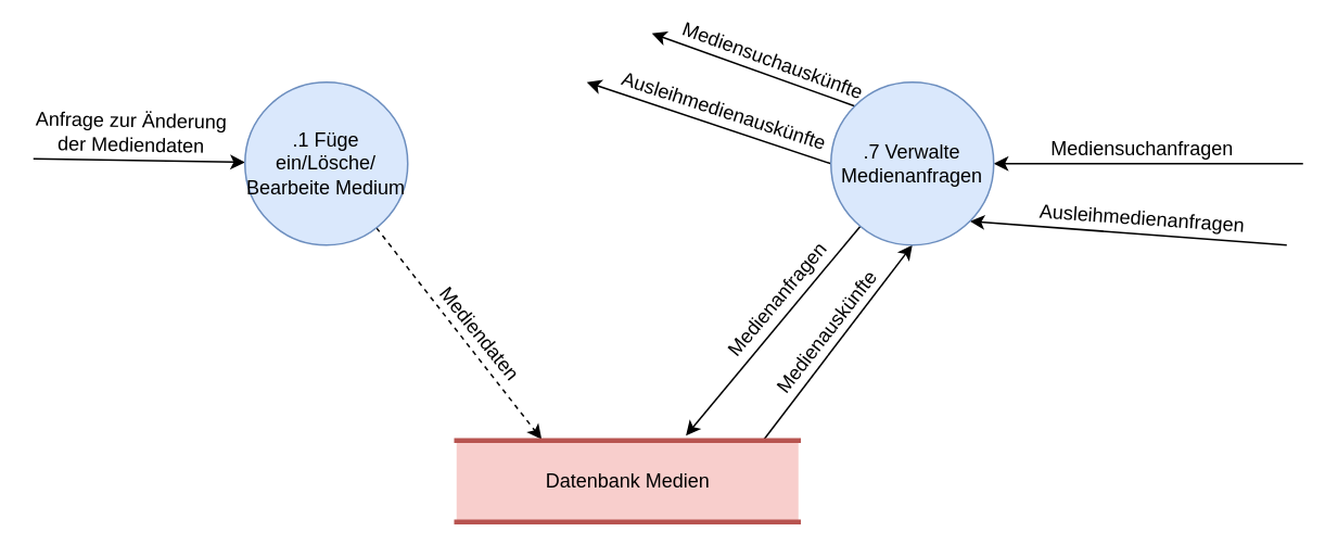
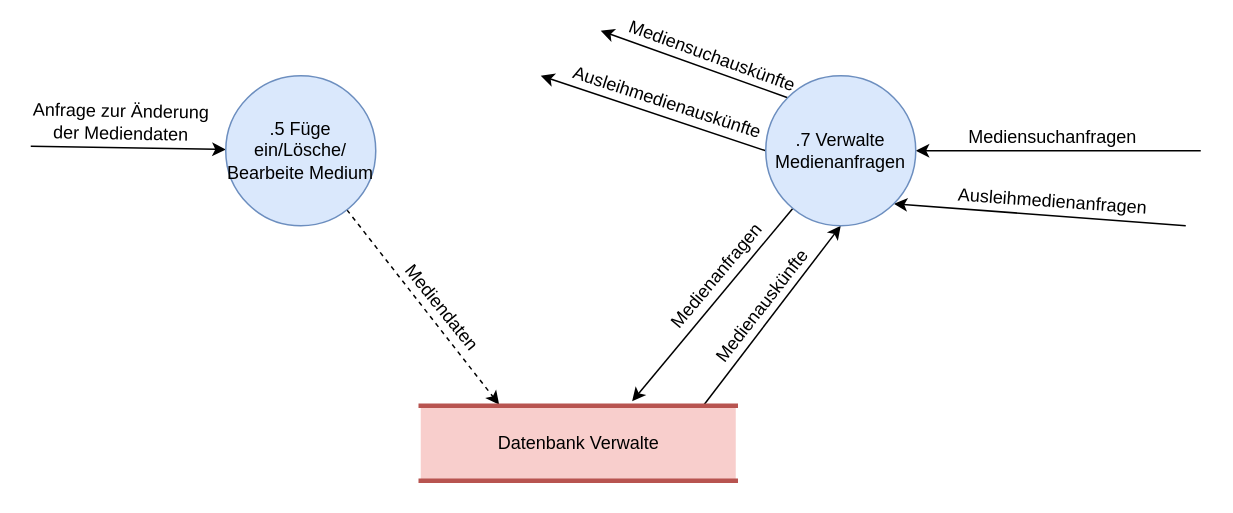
- <mxCell id="6" value=".1 Füge ein/Lösche/ Bearbeite Medium" style="ellipse;whiteSpace=wrap;html=1;aspect=fixed;fillColor=#dae8fc;strokeColor=#6c8ebf;strokeWidth=1;" parent="1" vertex="1"><mxGeometry x="150" y="50" width="100" height="100" as="geometry" /></mxCell>
+ <mxCell id="6" value=".5 Füge ein/Lösche/ Bearbeite Medium" style="ellipse;whiteSpace=wrap;html=1;aspect=fixed;fillColor=#dae8fc;strokeColor=#6c8ebf;strokeWidth=1;" parent="1" vertex="1"><mxGeometry x="150" y="50" width="100" height="100" as="geometry" /></mxCell>
- <mxCell id="9" value="Datenbank Medien" style="html=1;dashed=0;whitespace=wrap;shape=partialRectangle;right=0;left=0;fillColor=#f8cecc;strokeColor=#b85450;strokeWidth=3;" parent="1" vertex="1"><mxGeometry x="280" y="270" width="210" height="50" as="geometry" /></mxCell>
+ <mxCell id="9" value="Datenbank Verwalte" style="html=1;dashed=0;whitespace=wrap;shape=partialRectangle;right=0;left=0;fillColor=#f8cecc;strokeColor=#b85450;strokeWidth=3;" parent="1" vertex="1"><mxGeometry x="280" y="270" width="210" height="50" as="geometry" /></mxCell>
